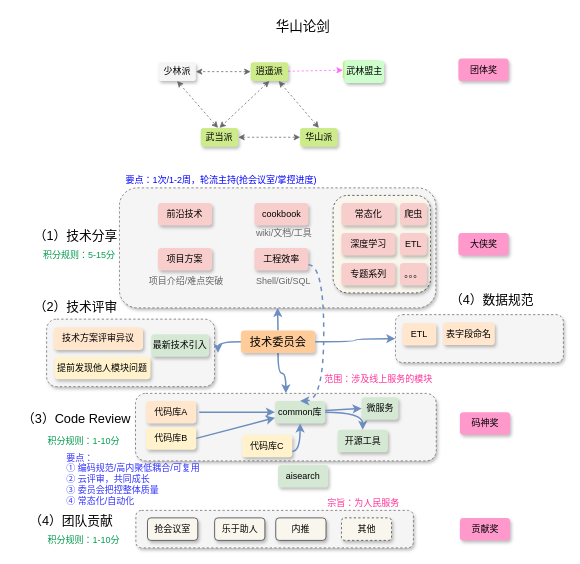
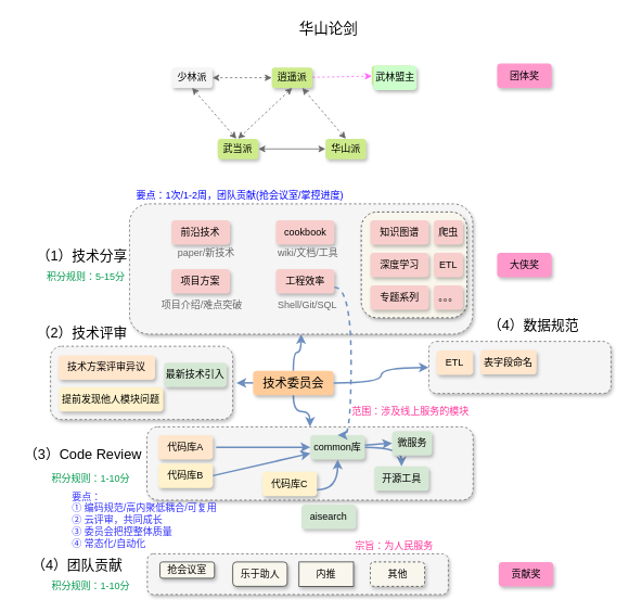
- <mxCell id="54" value="" style="rounded=0;orthogonalLoop=1;jettySize=auto;html=1;dashed=1;strokeColor=#666666;fontSize=15;fontColor=#666666;endArrow=classic;endFill=1;startArrow=classic;startFill=1;exitX=1;exitY=0.5;exitDx=0;exitDy=0;entryX=0;entryY=0.5;entryDx=0;entryDy=0;" parent="1" source="47" target="51" edge="1"><mxGeometry relative="1" as="geometry"><mxPoint x="384" y="125" as="sourcePoint" /><mxPoint x="444.5" y="190" as="targetPoint" /></mxGeometry></mxCell>
+ <mxCell id="54" value="" style="rounded=0;orthogonalLoop=1;jettySize=auto;html=1;dashed=0;strokeColor=#666666;fontSize=15;fontColor=#666666;endArrow=classic;endFill=1;startArrow=classic;startFill=1;exitX=1;exitY=0.5;exitDx=0;exitDy=0;entryX=0;entryY=0.5;entryDx=0;entryDy=0;" parent="1" source="47" target="51" edge="1"><mxGeometry relative="1" as="geometry"><mxPoint x="384" y="125" as="sourcePoint" /><mxPoint x="444.5" y="190" as="targetPoint" /></mxGeometry></mxCell>
- <mxCell id="28" value="要点：1次/1-2周，轮流主持(抢会议室/掌控进度)" style="text;html=1;resizable=0;points=[];autosize=1;align=left;verticalAlign=top;spacingTop=-4;fontSize=12;fontColor=#0000FF;" parent="1" vertex="1"><mxGeometry x="164.5" y="230" width="270" height="20" as="geometry" /></mxCell>
+ <mxCell id="28" value="要点：1次/1-2周，团队贡献(抢会议室/掌控进度)" style="text;html=1;resizable=0;points=[];autosize=1;align=left;verticalAlign=top;spacingTop=-4;fontSize=12;fontColor=#0000FF;" parent="1" vertex="1"><mxGeometry x="164.5" y="230" width="270" height="20" as="geometry" /></mxCell>
- <mxCell id="35" value="常态化" style="rounded=1;whiteSpace=wrap;html=1;fillColor=#f8cecc;strokeColor=none;glass=0;comic=0;shadow=1;" parent="1" vertex="1"><mxGeometry x="454.5" y="270" width="72" height="30" as="geometry" /></mxCell>
+ <mxCell id="35" value="知识图谱" style="rounded=1;whiteSpace=wrap;html=1;fillColor=#f8cecc;strokeColor=none;glass=0;comic=0;shadow=1;" parent="1" vertex="1"><mxGeometry x="454.5" y="270" width="72" height="30" as="geometry" /></mxCell>
+ <mxCell id="43" value="paper/新技术" style="text;html=1;resizable=0;points=[];autosize=1;align=left;verticalAlign=top;spacingTop=-4;fontSize=12;fontColor=#666666;" parent="1" vertex="1"><mxGeometry x="215.5" y="300" width="90" height="20" as="geometry" /></mxCell>
- <mxCell id="32" value="技术委员会" style="rounded=1;whiteSpace=wrap;html=1;fillColor=#ffcc99;strokeColor=none;glass=0;comic=0;shadow=1;fontSize=15;" parent="1" vertex="1"><mxGeometry x="320.5" y="440" width="99" height="30" as="geometry" /></mxCell>
+ <mxCell id="32" value="技术委员会" style="rounded=1;whiteSpace=wrap;html=1;fillColor=#ffcc99;strokeColor=none;glass=0;comic=0;shadow=1;fontSize=15;" parent="1" vertex="1"><mxGeometry x="310.5" y="455" width="99" height="30" as="geometry" /></mxCell>
- <mxCell id="7" value="common库" style="rounded=1;whiteSpace=wrap;html=1;fillColor=#d5e8d4;strokeColor=none;glass=0;comic=0;shadow=1;labelBackgroundColor=none;labelBorderColor=none;" parent="1" vertex="1"><mxGeometry x="366" y="534" width="67" height="30" as="geometry" /></mxCell>
+ <mxCell id="7" value="common库" style="rounded=1;whiteSpace=wrap;html=1;fillColor=#d5e8d4;strokeColor=none;glass=0;comic=0;shadow=1;labelBackgroundColor=none;labelBorderColor=none;" parent="1" vertex="1"><mxGeometry x="381" y="534" width="67" height="30" as="geometry" /></mxCell>
- <mxCell id="19" value="码神奖" style="rounded=1;whiteSpace=wrap;html=1;fillColor=#FF99CC;strokeColor=none;glass=0;comic=0;shadow=1;" parent="1" vertex="1"><mxGeometry x="612.5" y="549" width="67" height="30" as="geometry" /></mxCell>
- <mxCell id="41" value="开源工具" style="rounded=1;whiteSpace=wrap;html=1;fillColor=#d5e8d4;strokeColor=none;glass=0;comic=0;shadow=1;labelBackgroundColor=none;labelBorderColor=none;" parent="1" vertex="1"><mxGeometry x="449.5" y="572.5" width="67" height="30" as="geometry" /></mxCell>
+ <mxCell id="41" value="开源工具" style="rounded=1;whiteSpace=wrap;html=1;fillColor=#d5e8d4;strokeColor=none;glass=0;comic=0;shadow=1;labelBackgroundColor=none;labelBorderColor=none;" parent="1" vertex="1"><mxGeometry x="459.5" y="572.5" width="67" height="30" as="geometry" /></mxCell>
- <mxCell id="17" value="抢会议室" style="rounded=1;whiteSpace=wrap;html=1;fillColor=#f9f7ed;strokeColor=#36393d;glass=0;comic=0;shadow=1;" parent="1" vertex="1"><mxGeometry x="196" y="690" width="67" height="30" as="geometry" /></mxCell>
+ <mxCell id="17" value="抢会议室" style="rounded=1;whiteSpace=wrap;html=1;fillColor=#f9f7ed;strokeColor=#36393d;glass=0;comic=0;shadow=1;" parent="1" vertex="1"><mxGeometry x="196" y="690" width="67" height="20" as="geometry" /></mxCell>
- <mxCell id="22" value="内推" style="rounded=1;whiteSpace=wrap;html=1;fillColor=#f9f7ed;strokeColor=#36393d;glass=0;comic=0;shadow=1;" parent="1" vertex="1"><mxGeometry x="367" y="690" width="67" height="30" as="geometry" /></mxCell>
+ <mxCell id="22" value="内推" style="whiteSpace=wrap;html=1;fillColor=#f9f7ed;strokeColor=#36393d;glass=0;comic=0;shadow=1;rounded=0;" parent="1" vertex="1"><mxGeometry x="367" y="690" width="67" height="30" as="geometry" /></mxCell>
